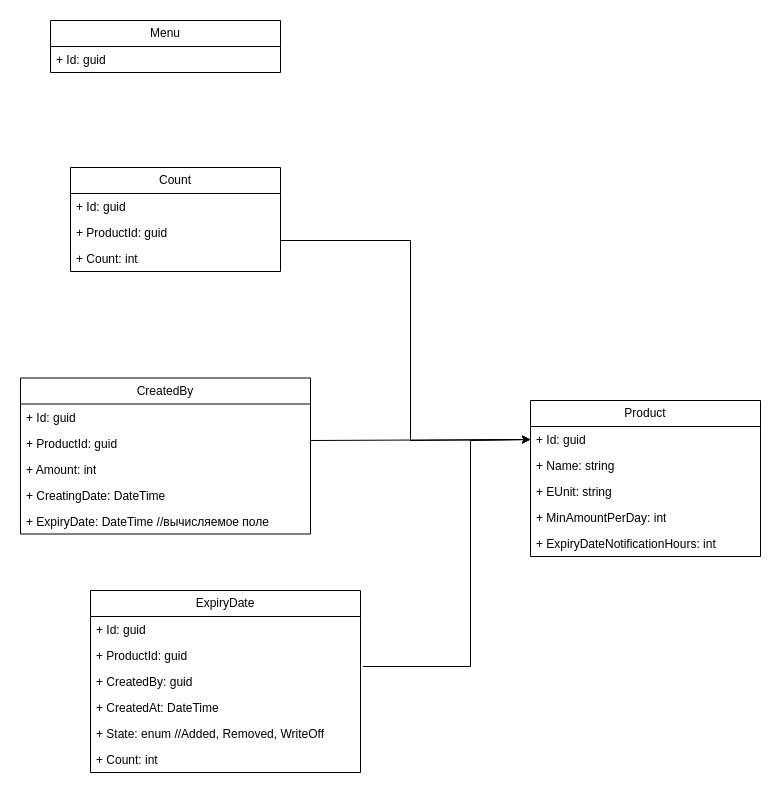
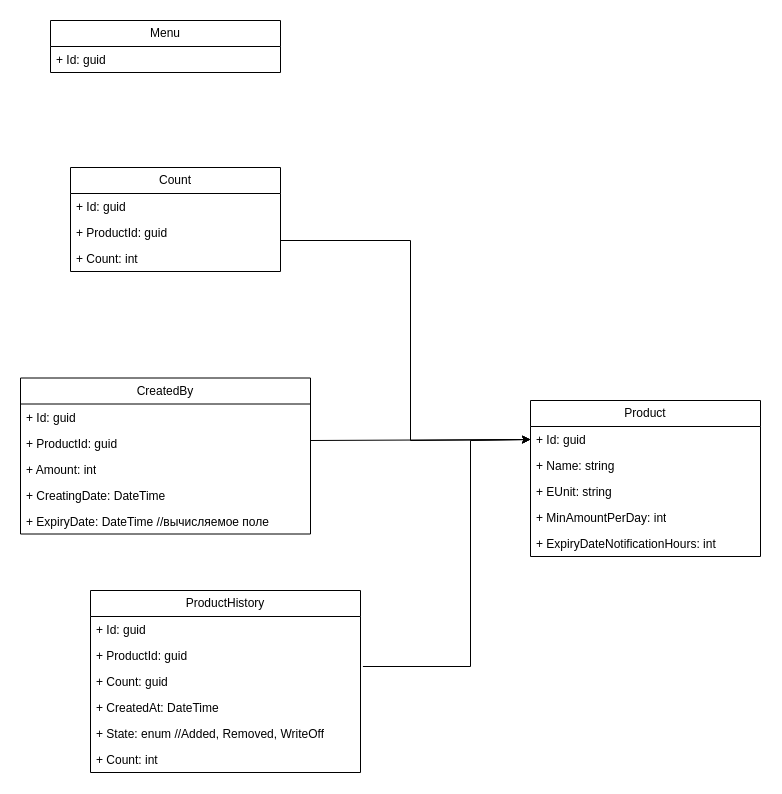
- <mxCell id="8" value="ExpiryDate" style="swimlane;fontStyle=0;childLayout=stackLayout;horizontal=1;startSize=26;fillColor=none;horizontalStack=0;resizeParent=1;resizeParentMax=0;resizeLast=0;collapsible=1;marginBottom=0;whiteSpace=wrap;html=1;" vertex="1" parent="1"><mxGeometry x="90" y="590" width="270" height="182" as="geometry" /></mxCell>
+ <mxCell id="8" value="ProductHistory" style="swimlane;fontStyle=0;childLayout=stackLayout;horizontal=1;startSize=26;fillColor=none;horizontalStack=0;resizeParent=1;resizeParentMax=0;resizeLast=0;collapsible=1;marginBottom=0;whiteSpace=wrap;html=1;" vertex="1" parent="1"><mxGeometry x="90" y="590" width="270" height="182" as="geometry" /></mxCell>
- <mxCell id="11" value="+ CreatedBy: guid" style="text;strokeColor=none;fillColor=none;align=left;verticalAlign=top;spacingLeft=4;spacingRight=4;overflow=hidden;rotatable=0;points=[[0,0.5],[1,0.5]];portConstraint=eastwest;whiteSpace=wrap;html=1;" vertex="1" parent="8"><mxGeometry y="78" width="270" height="26" as="geometry" /></mxCell>
+ <mxCell id="11" value="+ Count: guid" style="text;strokeColor=none;fillColor=none;align=left;verticalAlign=top;spacingLeft=4;spacingRight=4;overflow=hidden;rotatable=0;points=[[0,0.5],[1,0.5]];portConstraint=eastwest;whiteSpace=wrap;html=1;" vertex="1" parent="8"><mxGeometry y="78" width="270" height="26" as="geometry" /></mxCell>
